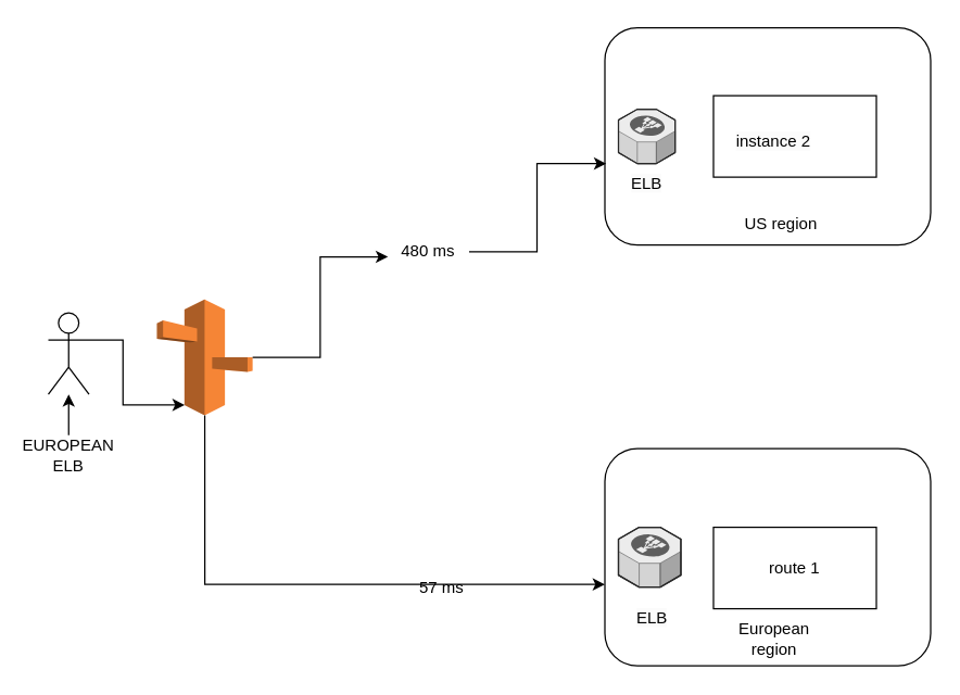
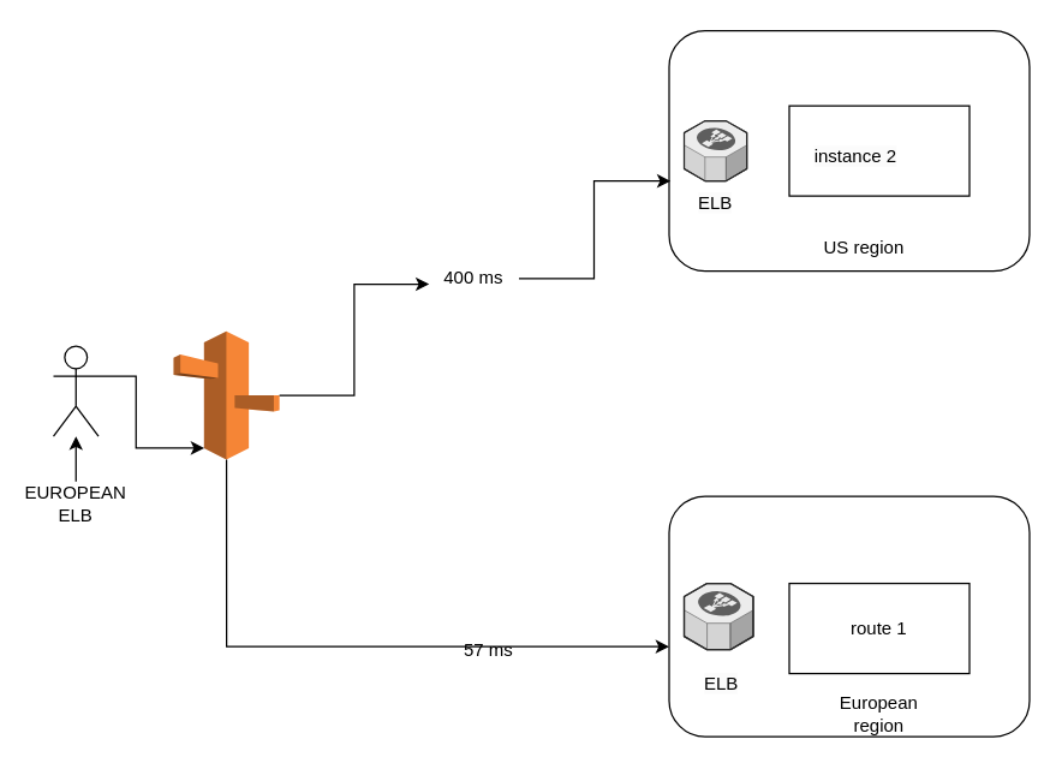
- <mxCell id="18" value="480 ms" style="text;html=1;align=center;verticalAlign=middle;whiteSpace=wrap;rounded=0;" vertex="1" parent="1"><mxGeometry x="285" y="170" width="60" height="30" as="geometry" /></mxCell>
+ <mxCell id="18" value="400 ms" style="text;html=1;align=center;verticalAlign=middle;whiteSpace=wrap;rounded=0;" vertex="1" parent="1"><mxGeometry x="285" y="170" width="60" height="30" as="geometry" /></mxCell>
- <mxCell id="12" value="European region" style="text;html=1;align=center;verticalAlign=middle;whiteSpace=wrap;rounded=0;" vertex="1" parent="1"><mxGeometry x="540" y="455" width="60" height="30" as="geometry" /></mxCell>
+ <mxCell id="12" value="European region" style="text;html=1;align=center;verticalAlign=middle;whiteSpace=wrap;rounded=0;" vertex="1" parent="1"><mxGeometry x="555" y="460" width="60" height="30" as="geometry" /></mxCell>
